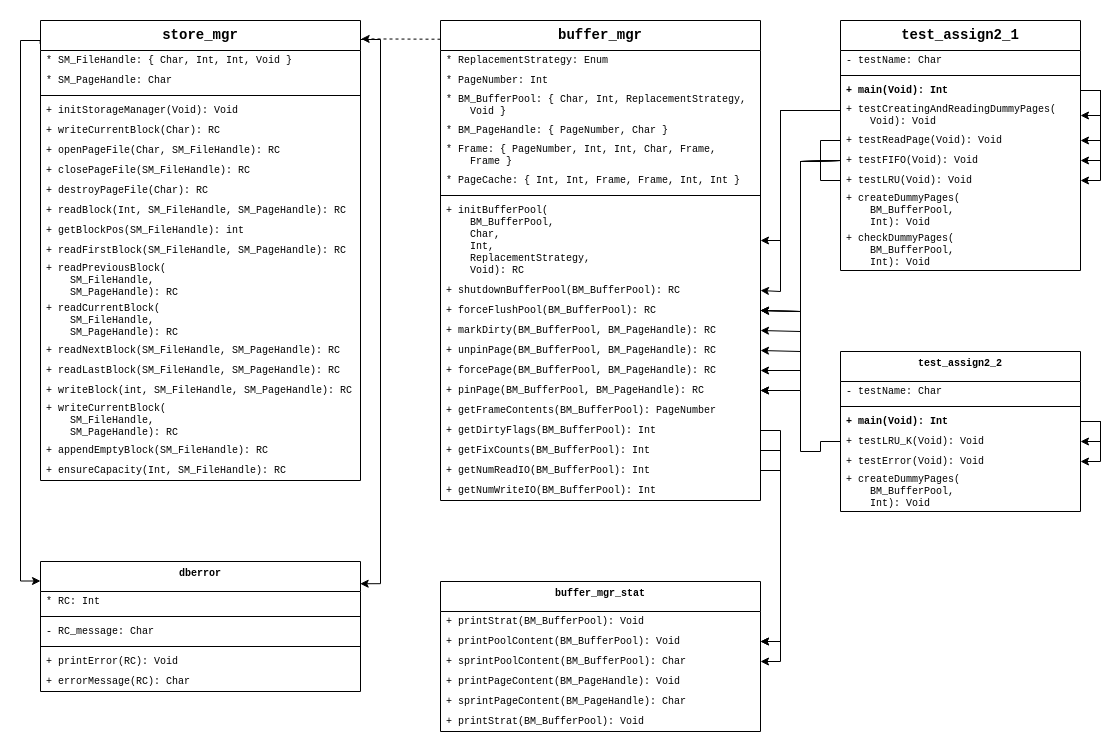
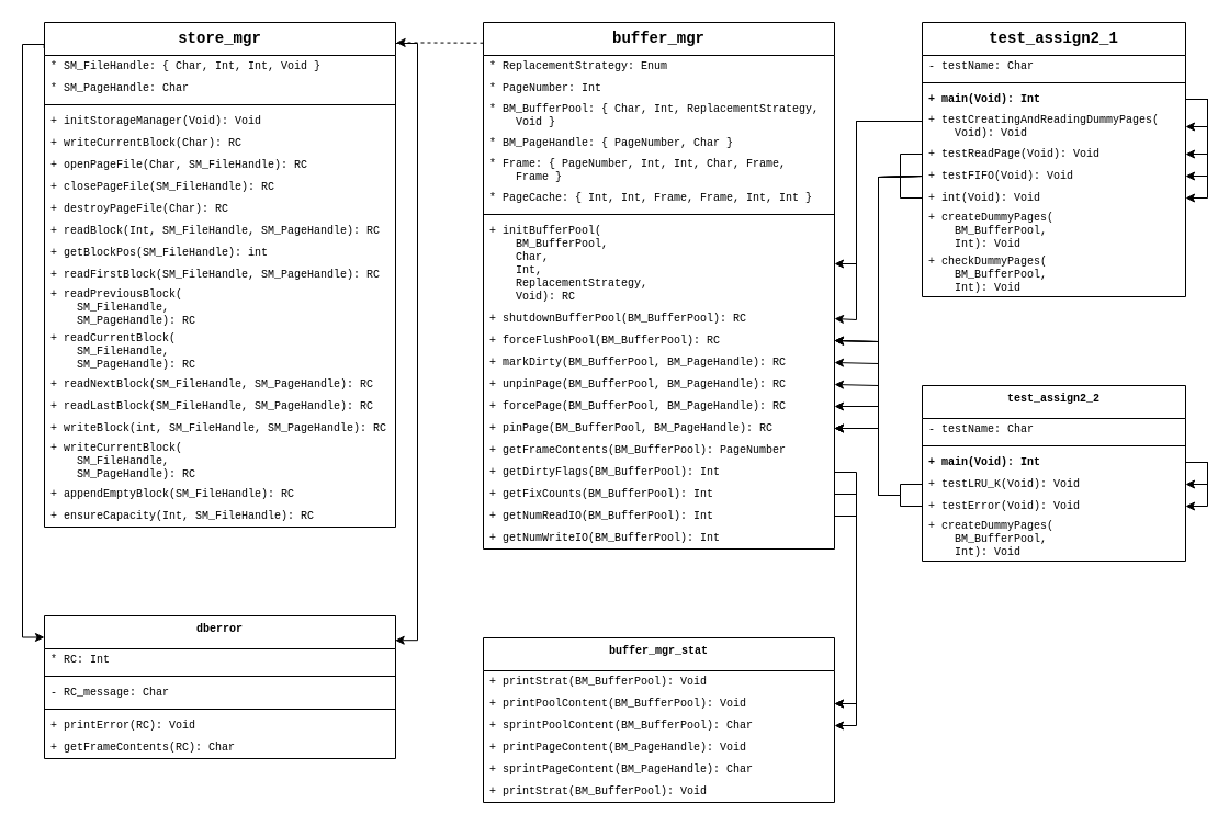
- <mxCell id="40" value="+ testLRU(Void): Void" style="text;strokeColor=none;fillColor=none;align=left;verticalAlign=middle;spacingLeft=4;spacingRight=4;overflow=hidden;rotatable=0;points=[[0,0.5],[1,0.5]];portConstraint=eastwest;whiteSpace=wrap;html=1;fontSize=10;fontFamily=Courier New;" parent="29" vertex="1"><mxGeometry y="150" width="240" height="20" as="geometry" /></mxCell>
+ <mxCell id="40" value="+ int(Void): Void" style="text;strokeColor=none;fillColor=none;align=left;verticalAlign=middle;spacingLeft=4;spacingRight=4;overflow=hidden;rotatable=0;points=[[0,0.5],[1,0.5]];portConstraint=eastwest;whiteSpace=wrap;html=1;fontSize=10;fontFamily=Courier New;" parent="29" vertex="1"><mxGeometry y="150" width="240" height="20" as="geometry" /></mxCell>
+ <mxCell id="89" style="edgeStyle=orthogonalEdgeStyle;rounded=0;orthogonalLoop=1;jettySize=auto;html=1;exitX=0;exitY=0.5;exitDx=0;exitDy=0;entryX=1;entryY=0.5;entryDx=0;entryDy=0;" parent="1" source="70" target="57" edge="1"><mxGeometry relative="1" as="geometry"><Array as="points"><mxPoint x="820" y="461" /><mxPoint x="820" y="451" /><mxPoint x="800" y="451" /><mxPoint x="800" y="390" /></Array></mxGeometry></mxCell>
- <mxCell id="28" value="+ errorMessage(RC): Char" style="text;strokeColor=none;fillColor=none;align=left;verticalAlign=middle;spacingLeft=4;spacingRight=4;overflow=hidden;rotatable=0;points=[[0,0.5],[1,0.5]];portConstraint=eastwest;whiteSpace=wrap;html=1;fontSize=10;fontFamily=Courier New;" parent="22" vertex="1"><mxGeometry y="110" width="320" height="20" as="geometry" /></mxCell>
+ <mxCell id="28" value="+ getFrameContents(RC): Char" style="text;strokeColor=none;fillColor=none;align=left;verticalAlign=middle;spacingLeft=4;spacingRight=4;overflow=hidden;rotatable=0;points=[[0,0.5],[1,0.5]];portConstraint=eastwest;whiteSpace=wrap;html=1;fontSize=10;fontFamily=Courier New;" parent="22" vertex="1"><mxGeometry y="110" width="320" height="20" as="geometry" /></mxCell>
